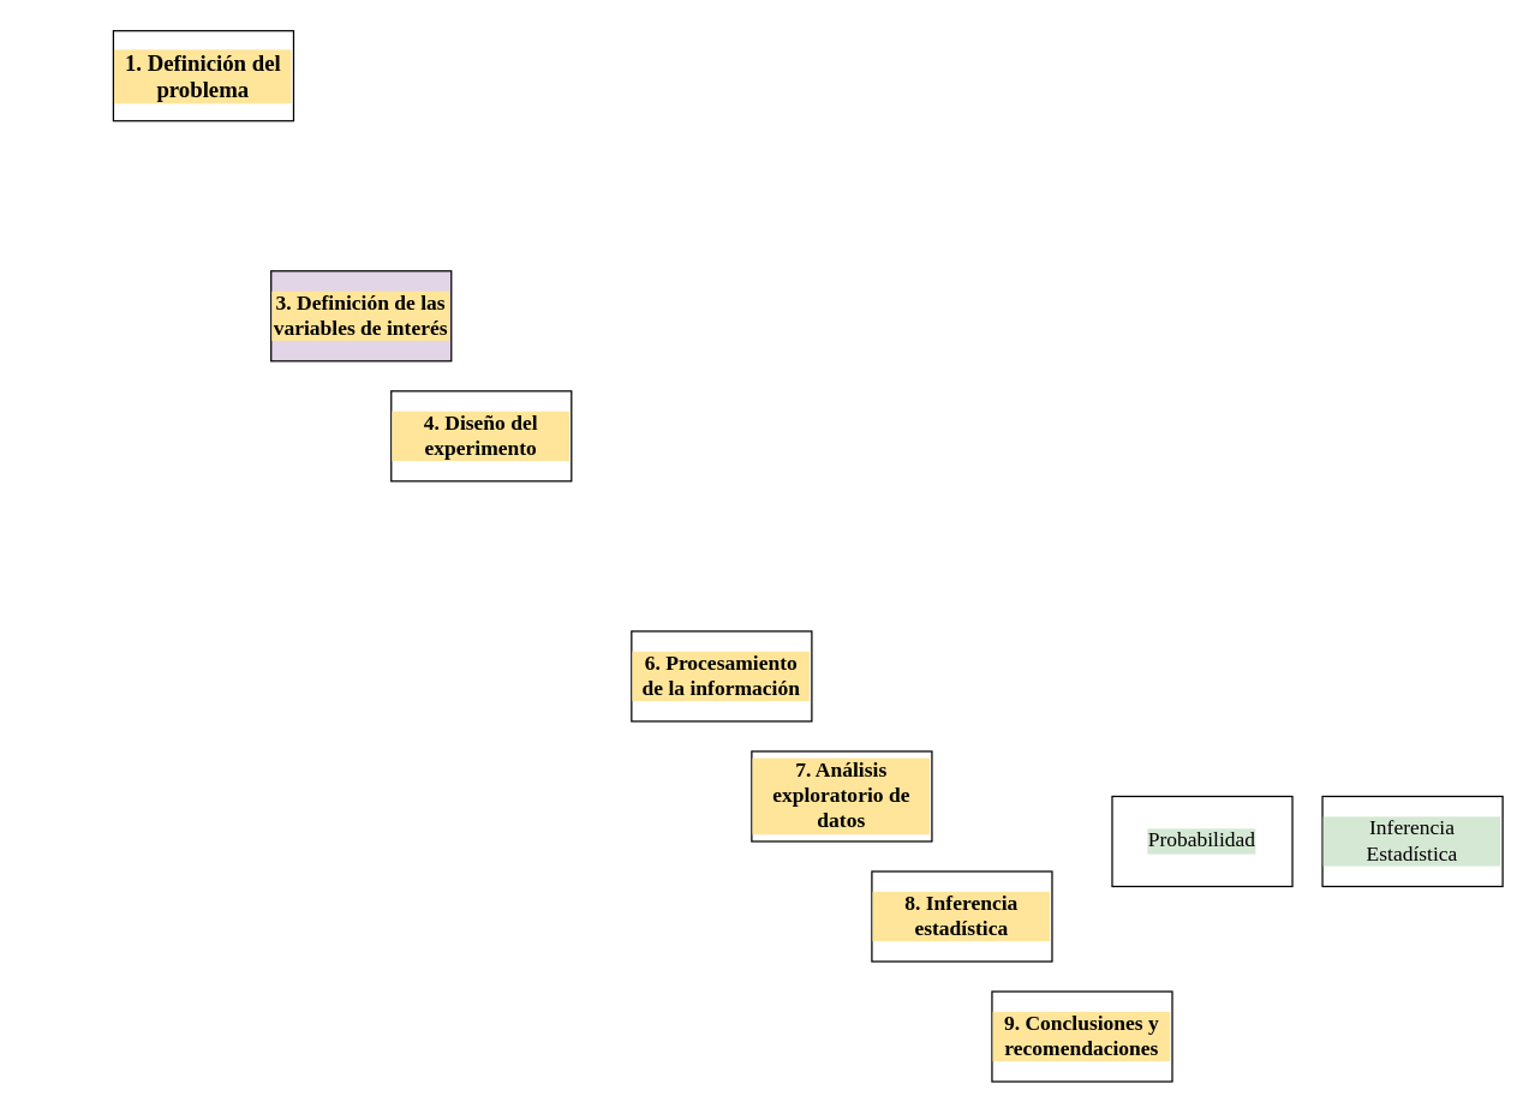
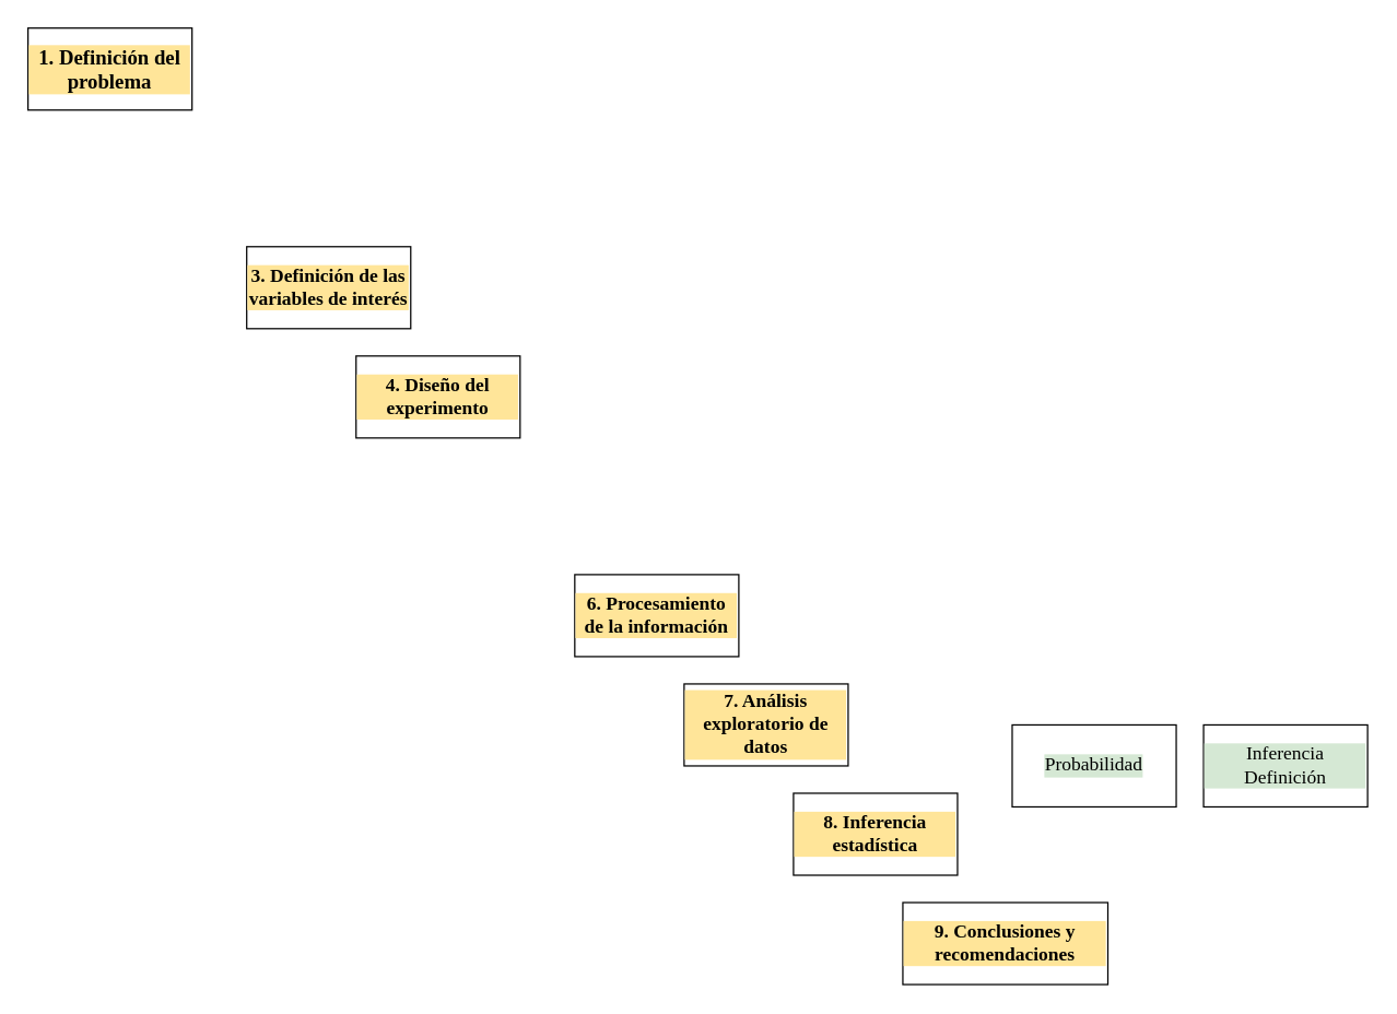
- <mxCell id="2" value="&lt;font style=&quot;font-size: 15px&quot;&gt;&lt;b&gt;1. Definición del problema&lt;/b&gt;&lt;/font&gt;" style="rounded=0;whiteSpace=wrap;html=1;fontFamily=Lucida Console;labelBackgroundColor=#FFE599;" vertex="1" parent="1"><mxGeometry x="75" y="20" width="120" height="60" as="geometry" /></mxCell>
+ <mxCell id="2" value="&lt;font style=&quot;font-size: 15px&quot;&gt;&lt;b&gt;1. Definición del problema&lt;/b&gt;&lt;/font&gt;" style="rounded=0;whiteSpace=wrap;html=1;fontFamily=Lucida Console;labelBackgroundColor=#FFE599;" vertex="1" parent="1"><mxGeometry x="20" y="20" width="120" height="60" as="geometry" /></mxCell>
- <mxCell id="3" value="&lt;b&gt;3. Definición de las variables de interés&lt;/b&gt;" style="rounded=0;whiteSpace=wrap;html=1;fontFamily=Lucida Console;fontSize=14;labelBackgroundColor=#FFE599;fillColor=#e1d5e7;" vertex="1" parent="1"><mxGeometry x="180" y="180" width="120" height="60" as="geometry" /></mxCell>
+ <mxCell id="3" value="&lt;b&gt;3. Definición de las variables de interés&lt;/b&gt;" style="rounded=0;whiteSpace=wrap;html=1;fontFamily=Lucida Console;fontSize=14;labelBackgroundColor=#FFE599;" vertex="1" parent="1"><mxGeometry x="180" y="180" width="120" height="60" as="geometry" /></mxCell>
- <mxCell id="10" value="Inferencia Estadística" style="rounded=0;whiteSpace=wrap;html=1;fontFamily=Lucida Console;fontSize=14;labelBackgroundColor=#D5E8D4;" vertex="1" parent="1"><mxGeometry x="880" y="530" width="120" height="60" as="geometry" /></mxCell>
+ <mxCell id="10" value="Inferencia Definición" style="rounded=0;whiteSpace=wrap;html=1;fontFamily=Lucida Console;fontSize=14;labelBackgroundColor=#D5E8D4;" vertex="1" parent="1"><mxGeometry x="880" y="530" width="120" height="60" as="geometry" /></mxCell>
- <mxCell id="8" value="&lt;b&gt;9. Conclusiones y recomendaciones&lt;/b&gt;" style="rounded=0;whiteSpace=wrap;html=1;fontFamily=Lucida Console;fontSize=14;labelBackgroundColor=#FFE599;" vertex="1" parent="1"><mxGeometry x="660" y="660" width="120" height="60" as="geometry" /></mxCell>
+ <mxCell id="8" value="&lt;b&gt;9. Conclusiones y recomendaciones&lt;/b&gt;" style="rounded=0;whiteSpace=wrap;html=1;fontFamily=Lucida Console;fontSize=14;labelBackgroundColor=#FFE599;" vertex="1" parent="1"><mxGeometry x="660" y="660" width="150" height="60" as="geometry" /></mxCell>
